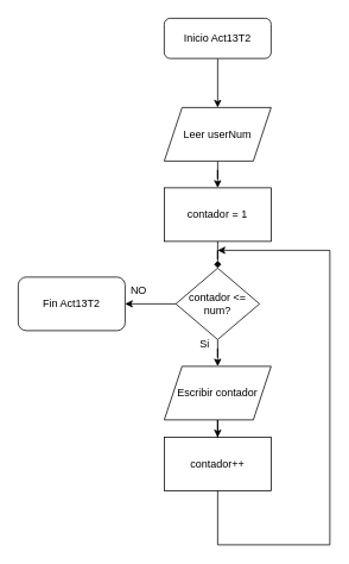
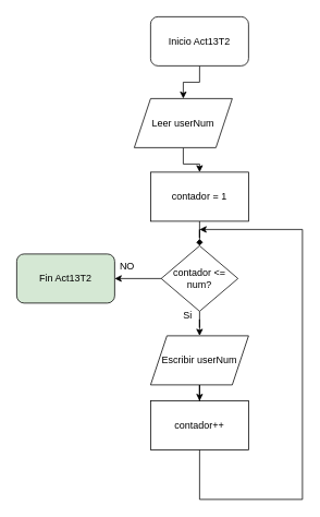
- <mxCell id="3" value="Inicio Act13T2" style="rounded=1;whiteSpace=wrap;html=1;" vertex="1" parent="1"><mxGeometry x="184" y="20" width="120" height="45" as="geometry" /></mxCell>
+ <mxCell id="3" value="Inicio Act13T2" style="rounded=1;whiteSpace=wrap;html=1;" vertex="1" parent="1"><mxGeometry x="184" y="20" width="120" height="60" as="geometry" /></mxCell>
- <mxCell id="5" value="Leer userNum" style="shape=parallelogram;perimeter=parallelogramPerimeter;whiteSpace=wrap;html=1;fixedSize=1;" vertex="1" parent="1"><mxGeometry x="184" y="120" width="120" height="60" as="geometry" /></mxCell>
+ <mxCell id="5" value="Leer userNum" style="shape=parallelogram;perimeter=parallelogramPerimeter;whiteSpace=wrap;html=1;fixedSize=1;" vertex="1" parent="1"><mxGeometry x="164" y="120" width="120" height="60" as="geometry" /></mxCell>
- <mxCell id="15" value="Fin Act13T2" style="rounded=1;whiteSpace=wrap;html=1;" vertex="1" parent="1"><mxGeometry x="20" y="310" width="120" height="60" as="geometry" /></mxCell>
+ <mxCell id="15" value="Fin Act13T2" style="rounded=1;whiteSpace=wrap;html=1;fillColor=#d5e8d4;" vertex="1" parent="1"><mxGeometry x="20" y="310" width="120" height="60" as="geometry" /></mxCell>
- <mxCell id="13" value="Escribir contador" style="shape=parallelogram;perimeter=parallelogramPerimeter;whiteSpace=wrap;html=1;fixedSize=1;" vertex="1" parent="1"><mxGeometry x="184" y="410" width="120" height="60" as="geometry" /></mxCell>
+ <mxCell id="13" value="Escribir userNum" style="shape=parallelogram;perimeter=parallelogramPerimeter;whiteSpace=wrap;html=1;fixedSize=1;" vertex="1" parent="1"><mxGeometry x="184" y="410" width="120" height="60" as="geometry" /></mxCell>
